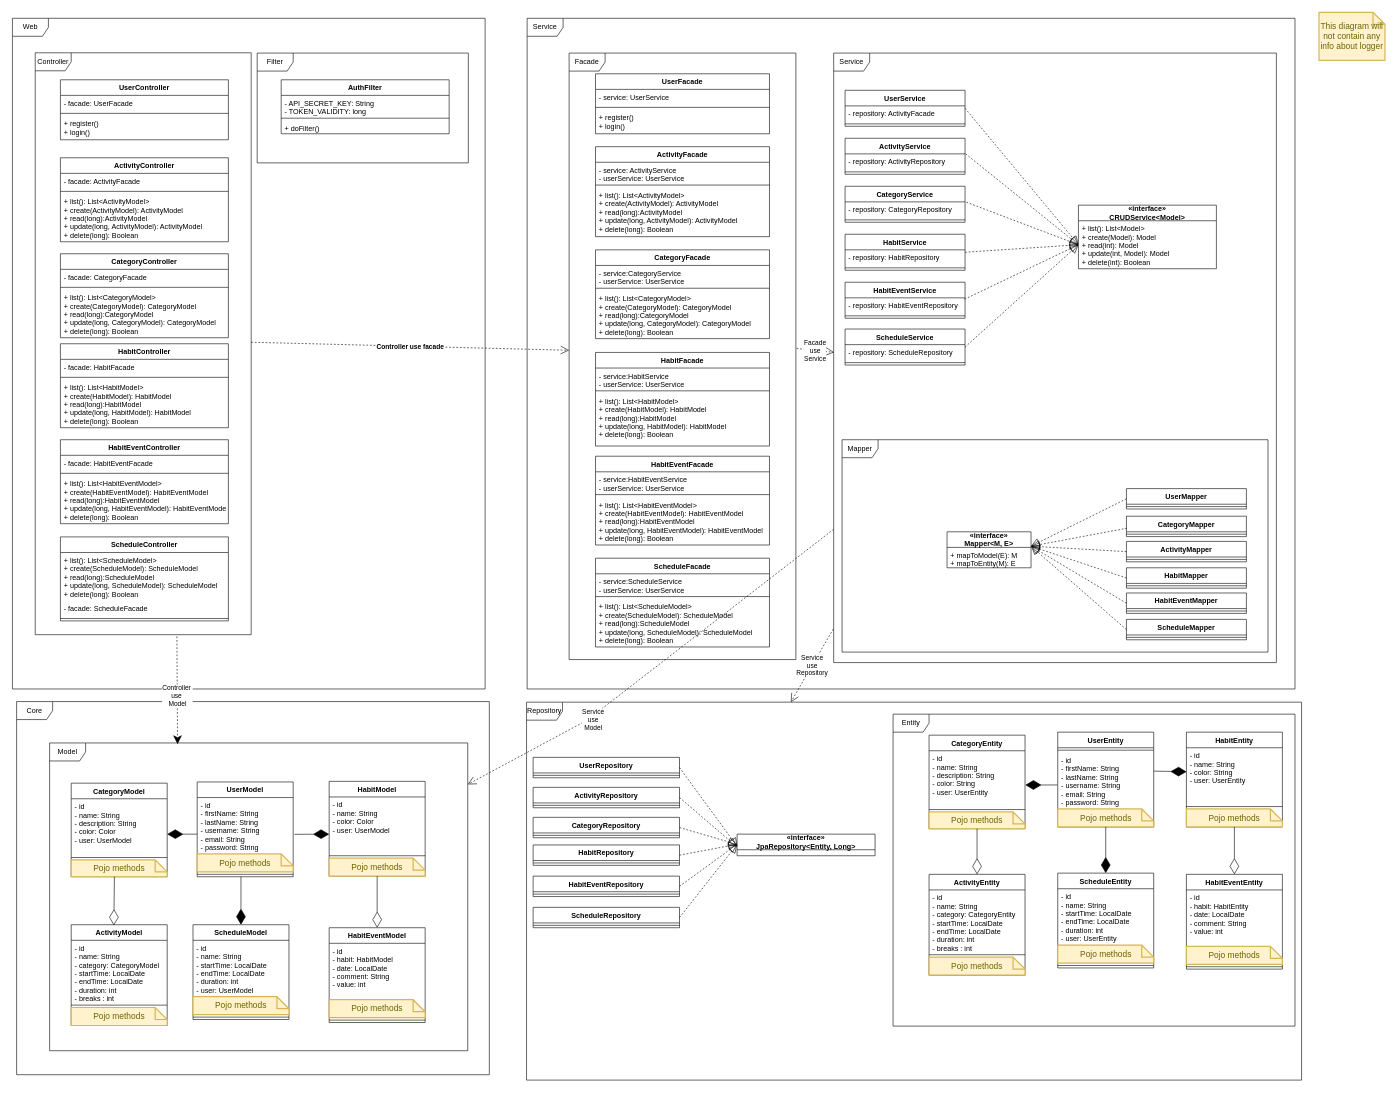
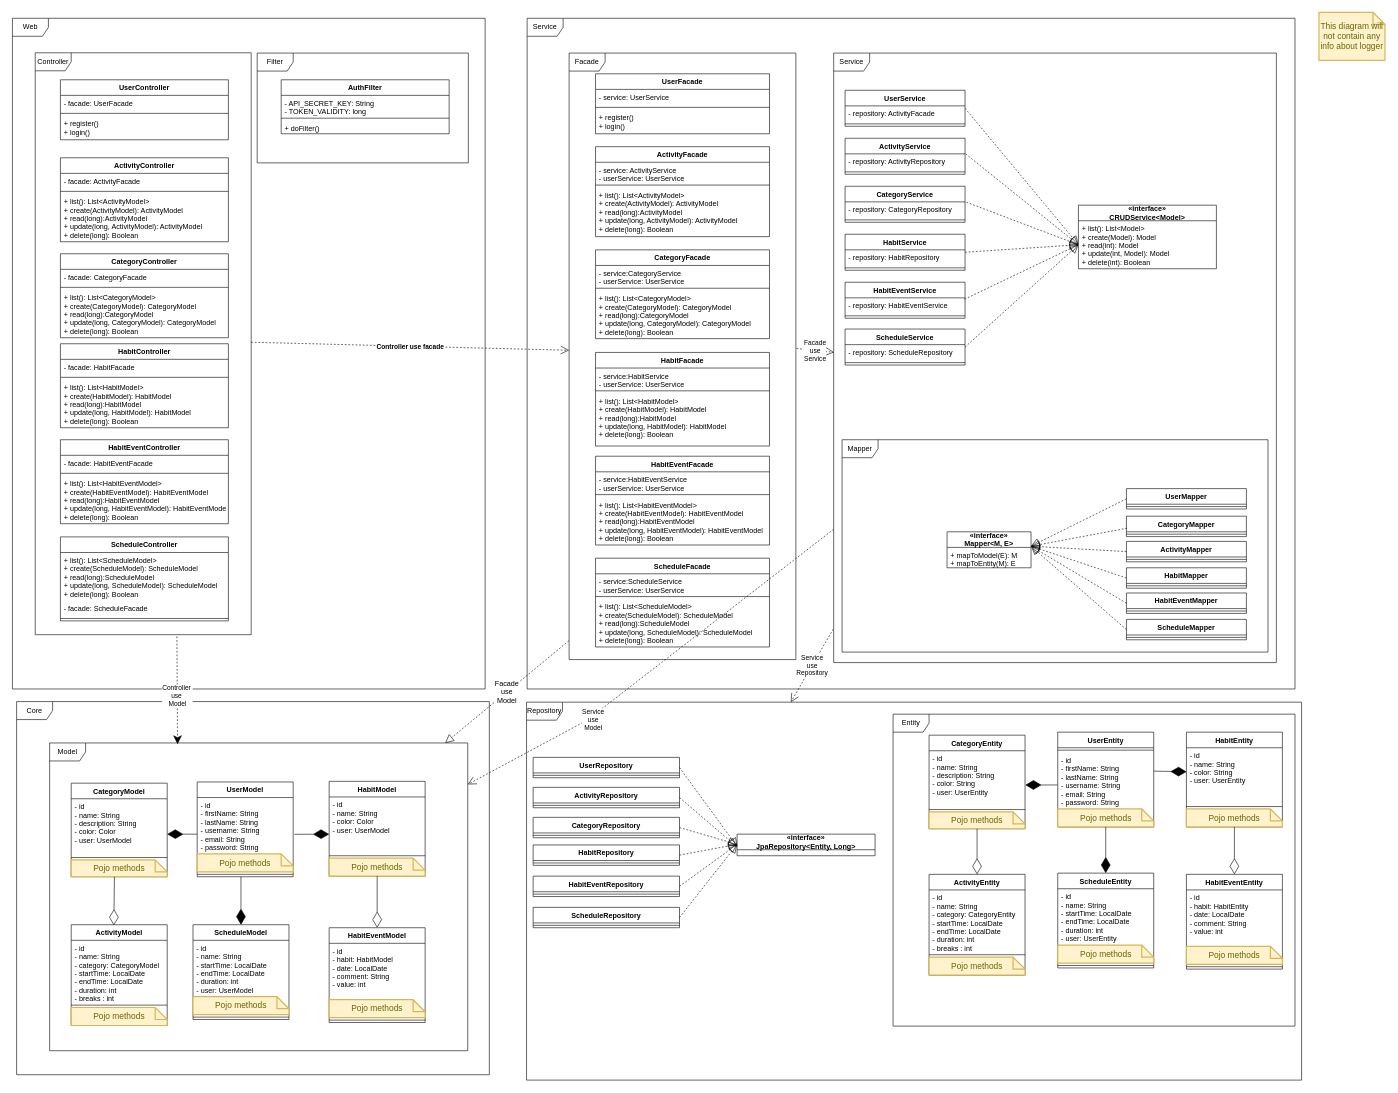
- <mxCell id="73" value="- repository: HabitEventRepository " style="text;strokeColor=none;fillColor=none;align=left;verticalAlign=top;spacingLeft=4;spacingRight=4;overflow=hidden;rotatable=0;points=[[0,0.5],[1,0.5]];portConstraint=eastwest;" parent="72" vertex="1"><mxGeometry y="26" width="200" height="26" as="geometry" /></mxCell>
+ <mxCell id="73" value="- repository: HabitEventService " style="text;strokeColor=none;fillColor=none;align=left;verticalAlign=top;spacingLeft=4;spacingRight=4;overflow=hidden;rotatable=0;points=[[0,0.5],[1,0.5]];portConstraint=eastwest;" parent="72" vertex="1"><mxGeometry y="26" width="200" height="26" as="geometry" /></mxCell>
+ <mxCell id="190" value="" style="endArrow=block;dashed=1;endFill=0;endSize=12;html=1;exitX=-0.001;exitY=0.969;exitDx=0;exitDy=0;exitPerimeter=0;" parent="1" source="189" target="5" edge="1"><mxGeometry width="160" relative="1" as="geometry"><mxPoint x="918" y="1100" as="sourcePoint" /><mxPoint x="1078" y="1100" as="targetPoint" /><Array as="points"><mxPoint x="848" y="1150" /></Array></mxGeometry></mxCell>
+ <mxCell id="191" value="Facade&lt;br&gt;use&lt;br&gt;Model" style="text;html=1;resizable=0;points=[];align=center;verticalAlign=middle;labelBackgroundColor=#ffffff;" parent="190" vertex="1" connectable="0"><mxGeometry x="0.002" y="-1" relative="1" as="geometry"><mxPoint as="offset" /></mxGeometry></mxCell>
